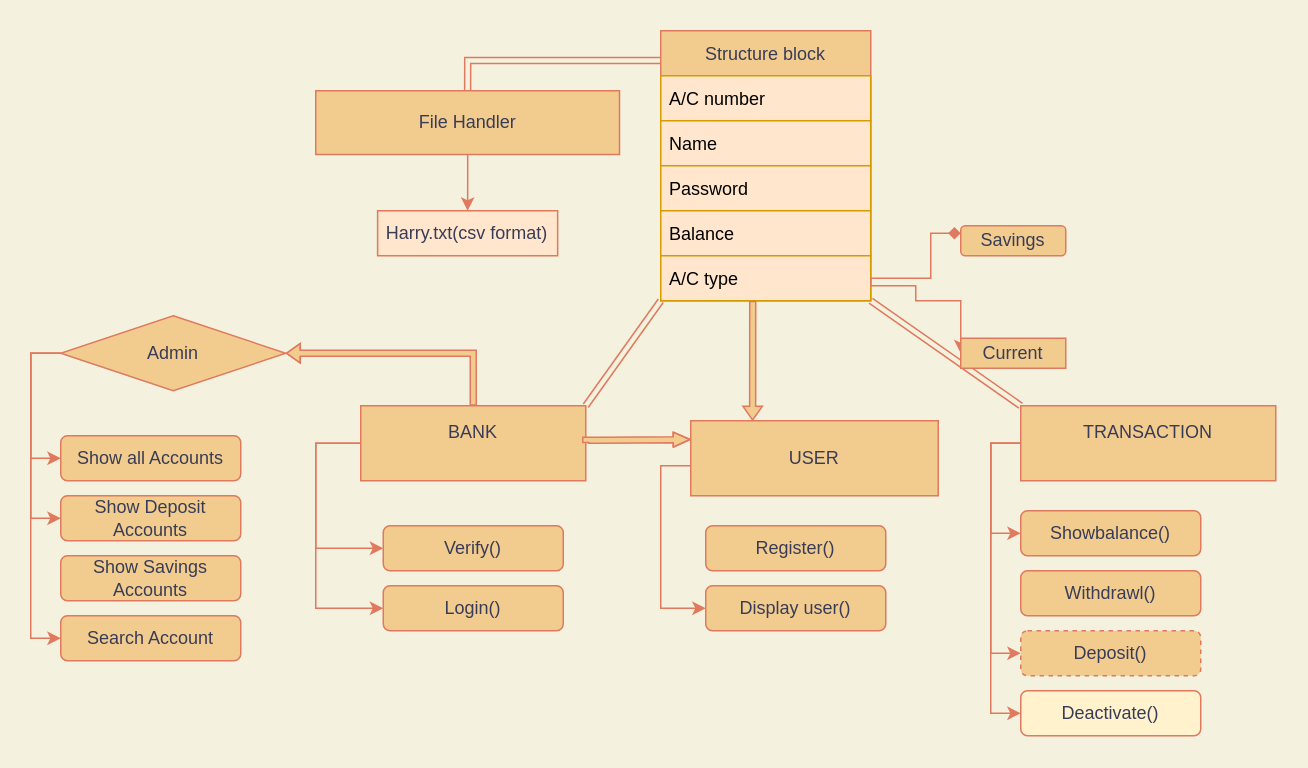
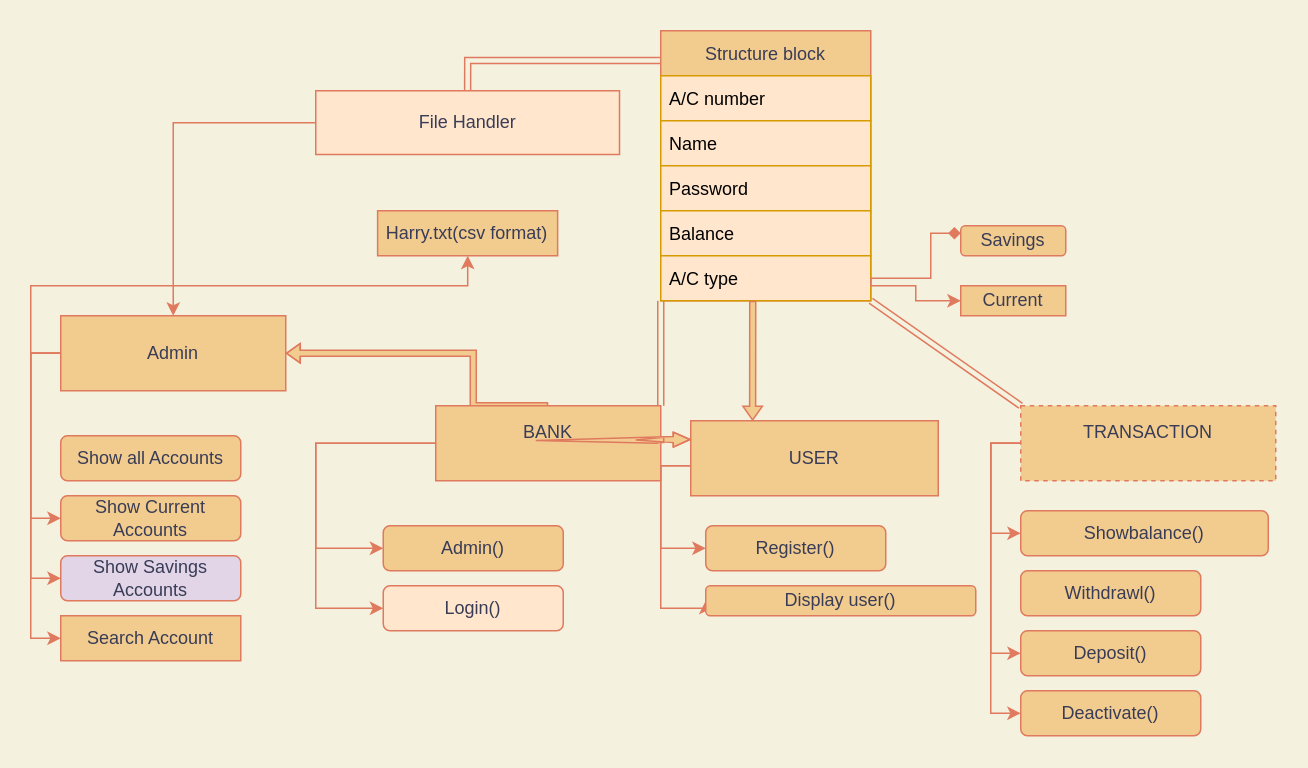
- <mxCell id="35" value="File Handler" style="rounded=0;whiteSpace=wrap;html=1;fillColor=#F2CC8F;strokeColor=#E07A5F;fontColor=#393C56;" parent="1" vertex="1"><mxGeometry x="210" y="60" width="202.5" height="42.5" as="geometry" /></mxCell>
+ <mxCell id="35" value="File Handler" style="rounded=0;whiteSpace=wrap;html=1;fillColor=#ffe6cc;strokeColor=#E07A5F;fontColor=#393C56;" parent="1" vertex="1"><mxGeometry x="210" y="60" width="202.5" height="42.5" as="geometry" /></mxCell>
- <mxCell id="34" style="edgeStyle=orthogonalEdgeStyle;rounded=0;orthogonalLoop=1;jettySize=auto;html=1;entryX=0.5;entryY=0;entryDx=0;entryDy=0;strokeColor=#E07A5F;fontColor=#393C56;fillColor=#F2CC8F;" parent="1" source="35" target="36" edge="1"><mxGeometry relative="1" as="geometry" /></mxCell>
+ <mxCell id="34" style="edgeStyle=orthogonalEdgeStyle;rounded=0;orthogonalLoop=1;jettySize=auto;html=1;strokeColor=#E07A5F;fontColor=#393C56;fillColor=#F2CC8F;" parent="1" source="35" target="41" edge="1"><mxGeometry relative="1" as="geometry" /></mxCell>
- <mxCell id="36" value="Harry.txt(csv format)" style="rounded=0;whiteSpace=wrap;html=1;strokeColor=#E07A5F;fontColor=#393C56;fillColor=#ffe6cc;" parent="1" vertex="1"><mxGeometry x="251.25" y="140" width="120" height="30" as="geometry" /></mxCell>
+ <mxCell id="36" value="Harry.txt(csv format)" style="rounded=0;whiteSpace=wrap;html=1;strokeColor=#E07A5F;fontColor=#393C56;fillColor=#F2CC8F;" parent="1" vertex="1"><mxGeometry x="251.25" y="140" width="120" height="30" as="geometry" /></mxCell>
- <mxCell id="41" value="Admin" style="rhombus;whiteSpace=wrap;html=1;strokeColor=#E07A5F;fontColor=#393C56;fillColor=#F2CC8F;" parent="1" vertex="1"><mxGeometry x="40" y="210" width="150" height="50" as="geometry" /></mxCell>
+ <mxCell id="41" value="Admin" style="rounded=0;whiteSpace=wrap;html=1;strokeColor=#E07A5F;fontColor=#393C56;fillColor=#F2CC8F;" parent="1" vertex="1"><mxGeometry x="40" y="210" width="150" height="50" as="geometry" /></mxCell>
- <mxCell id="32" value="Current" style="rounded=0;whiteSpace=wrap;html=1;strokeColor=#E07A5F;fontColor=#393C56;fillColor=#F2CC8F;" parent="1" vertex="1"><mxGeometry x="640" y="225" width="70" height="20" as="geometry" /></mxCell>
+ <mxCell id="32" value="Current" style="rounded=0;whiteSpace=wrap;html=1;strokeColor=#E07A5F;fontColor=#393C56;fillColor=#F2CC8F;" parent="1" vertex="1"><mxGeometry x="640" y="190" width="70" height="20" as="geometry" /></mxCell>
- <mxCell id="8" value="BANK&lt;br&gt;&lt;br&gt;" style="rounded=0;whiteSpace=wrap;html=1;fillColor=#F2CC8F;strokeColor=#E07A5F;fontColor=#393C56;" parent="1" vertex="1"><mxGeometry x="240" y="270" width="150" height="50" as="geometry" /></mxCell>
+ <mxCell id="8" value="BANK&lt;br&gt;&lt;br&gt;" style="rounded=0;whiteSpace=wrap;html=1;fillColor=#F2CC8F;strokeColor=#E07A5F;fontColor=#393C56;" parent="1" vertex="1"><mxGeometry x="290" y="270" width="150" height="50" as="geometry" /></mxCell>
- <mxCell id="12" value="TRANSACTION&lt;br&gt;&lt;br&gt;" style="rounded=0;whiteSpace=wrap;html=1;fillColor=#F2CC8F;strokeColor=#E07A5F;fontColor=#393C56;" parent="1" vertex="1"><mxGeometry x="680" y="270" width="170" height="50" as="geometry" /></mxCell>
+ <mxCell id="12" value="TRANSACTION&lt;br&gt;&lt;br&gt;" style="rounded=0;whiteSpace=wrap;html=1;fillColor=#F2CC8F;strokeColor=#E07A5F;fontColor=#393C56;dashed=1;" parent="1" vertex="1"><mxGeometry x="680" y="270" width="170" height="50" as="geometry" /></mxCell>
- <mxCell id="37" style="edgeStyle=orthogonalEdgeStyle;rounded=0;orthogonalLoop=1;jettySize=auto;html=1;exitX=0;exitY=0.5;exitDx=0;exitDy=0;entryX=0;entryY=0.5;entryDx=0;entryDy=0;strokeColor=#E07A5F;fontColor=#393C56;fillColor=#F2CC8F;" parent="1" source="41" target="42" edge="1"><mxGeometry relative="1" as="geometry" /></mxCell>
+ <mxCell id="37" style="edgeStyle=orthogonalEdgeStyle;rounded=0;orthogonalLoop=1;jettySize=auto;html=1;exitX=0;exitY=0.5;exitDx=0;exitDy=0;strokeColor=#E07A5F;fontColor=#393C56;fillColor=#F2CC8F;" parent="1" source="41" target="36" edge="1"><mxGeometry relative="1" as="geometry" /></mxCell>
- <mxCell id="43" value="Show Deposit Accounts" style="rounded=1;whiteSpace=wrap;html=1;strokeColor=#E07A5F;fontColor=#393C56;fillColor=#F2CC8F;" parent="1" vertex="1"><mxGeometry x="40" y="330" width="120" height="30" as="geometry" /></mxCell>
+ <mxCell id="43" value="Show Current Accounts" style="rounded=1;whiteSpace=wrap;html=1;strokeColor=#E07A5F;fontColor=#393C56;fillColor=#F2CC8F;" parent="1" vertex="1"><mxGeometry x="40" y="330" width="120" height="30" as="geometry" /></mxCell>
- <mxCell id="15" value="Showbalance()" style="rounded=1;whiteSpace=wrap;html=1;fillColor=#F2CC8F;strokeColor=#E07A5F;fontColor=#393C56;" parent="1" vertex="1"><mxGeometry x="680" y="340" width="120" height="30" as="geometry" /></mxCell>
+ <mxCell id="15" value="Showbalance()" style="rounded=1;whiteSpace=wrap;html=1;fillColor=#F2CC8F;strokeColor=#E07A5F;fontColor=#393C56;" parent="1" vertex="1"><mxGeometry x="680" y="340" width="165" height="30" as="geometry" /></mxCell>
- <mxCell id="13" value="Verify()" style="rounded=1;whiteSpace=wrap;html=1;fillColor=#F2CC8F;strokeColor=#E07A5F;fontColor=#393C56;" parent="1" vertex="1"><mxGeometry x="255" y="350" width="120" height="30" as="geometry" /></mxCell>
+ <mxCell id="13" value="Admin()" style="rounded=1;whiteSpace=wrap;html=1;fillColor=#F2CC8F;strokeColor=#E07A5F;fontColor=#393C56;" parent="1" vertex="1"><mxGeometry x="255" y="350" width="120" height="30" as="geometry" /></mxCell>
+ <mxCell id="2" style="edgeStyle=orthogonalEdgeStyle;rounded=0;orthogonalLoop=1;jettySize=auto;html=1;exitX=0;exitY=0.5;exitDx=0;exitDy=0;entryX=0;entryY=0.5;entryDx=0;entryDy=0;labelBackgroundColor=#F4F1DE;strokeColor=#E07A5F;fontColor=#393C56;" parent="1" source="4" target="19" edge="1"><mxGeometry relative="1" as="geometry"><Array as="points"><mxPoint x="460" y="310" /><mxPoint x="440" y="310" /><mxPoint x="440" y="365" /></Array></mxGeometry></mxCell>
+ <mxCell id="39" style="edgeStyle=orthogonalEdgeStyle;rounded=0;orthogonalLoop=1;jettySize=auto;html=1;entryX=0;entryY=0.5;entryDx=0;entryDy=0;strokeColor=#E07A5F;fontColor=#393C56;fillColor=#F2CC8F;" parent="1" source="41" target="44" edge="1"><mxGeometry relative="1" as="geometry"><Array as="points"><mxPoint x="20" y="235" /><mxPoint x="20" y="385" /></Array></mxGeometry></mxCell>
- <mxCell id="44" value="Show Savings Accounts" style="rounded=1;whiteSpace=wrap;html=1;strokeColor=#E07A5F;fontColor=#393C56;fillColor=#F2CC8F;" parent="1" vertex="1"><mxGeometry x="40" y="370" width="120" height="30" as="geometry" /></mxCell>
+ <mxCell id="44" value="Show Savings Accounts" style="rounded=1;whiteSpace=wrap;html=1;strokeColor=#E07A5F;fontColor=#393C56;fillColor=#e1d5e7;" parent="1" vertex="1"><mxGeometry x="40" y="370" width="120" height="30" as="geometry" /></mxCell>
- <mxCell id="14" value="Login()" style="rounded=1;whiteSpace=wrap;html=1;fillColor=#F2CC8F;strokeColor=#E07A5F;fontColor=#393C56;" parent="1" vertex="1"><mxGeometry x="255" y="390" width="120" height="30" as="geometry" /></mxCell>
+ <mxCell id="14" value="Login()" style="rounded=1;whiteSpace=wrap;html=1;fillColor=#ffe6cc;strokeColor=#E07A5F;fontColor=#393C56;" parent="1" vertex="1"><mxGeometry x="255" y="390" width="120" height="30" as="geometry" /></mxCell>
- <mxCell id="20" value="Display user()" style="shape=rectangle;rounded=1;whiteSpace=wrap;html=1;fillColor=#F2CC8F;strokeColor=#E07A5F;fontColor=#393C56;" parent="1" vertex="1"><mxGeometry x="470" y="390" width="120" height="30" as="geometry" /></mxCell>
+ <mxCell id="20" value="Display user()" style="shape=rectangle;rounded=1;whiteSpace=wrap;html=1;fillColor=#F2CC8F;strokeColor=#E07A5F;fontColor=#393C56;" parent="1" vertex="1"><mxGeometry x="470" y="390" width="180" height="20" as="geometry" /></mxCell>
- <mxCell id="45" value="Search Account" style="rounded=1;whiteSpace=wrap;html=1;strokeColor=#E07A5F;fontColor=#393C56;fillColor=#F2CC8F;" parent="1" vertex="1"><mxGeometry x="40" y="410" width="120" height="30" as="geometry" /></mxCell>
+ <mxCell id="45" value="Search Account" style="whiteSpace=wrap;html=1;strokeColor=#E07A5F;fontColor=#393C56;fillColor=#F2CC8F;rounded=0;" parent="1" vertex="1"><mxGeometry x="40" y="410" width="120" height="30" as="geometry" /></mxCell>
- <mxCell id="17" value="Deposit()" style="rounded=1;whiteSpace=wrap;html=1;fillColor=#F2CC8F;strokeColor=#E07A5F;fontColor=#393C56;dashed=1;" parent="1" vertex="1"><mxGeometry x="680" y="420" width="120" height="30" as="geometry" /></mxCell>
+ <mxCell id="17" value="Deposit()" style="rounded=1;whiteSpace=wrap;html=1;fillColor=#F2CC8F;strokeColor=#E07A5F;fontColor=#393C56;" parent="1" vertex="1"><mxGeometry x="680" y="420" width="120" height="30" as="geometry" /></mxCell>
- <mxCell id="18" value="Deactivate()" style="rounded=1;whiteSpace=wrap;html=1;fillColor=#fff2cc;strokeColor=#E07A5F;fontColor=#393C56;" parent="1" vertex="1"><mxGeometry x="680" y="460" width="120" height="30" as="geometry" /></mxCell>
+ <mxCell id="18" value="Deactivate()" style="rounded=1;whiteSpace=wrap;html=1;fillColor=#F2CC8F;strokeColor=#E07A5F;fontColor=#393C56;" parent="1" vertex="1"><mxGeometry x="680" y="460" width="120" height="30" as="geometry" /></mxCell>
